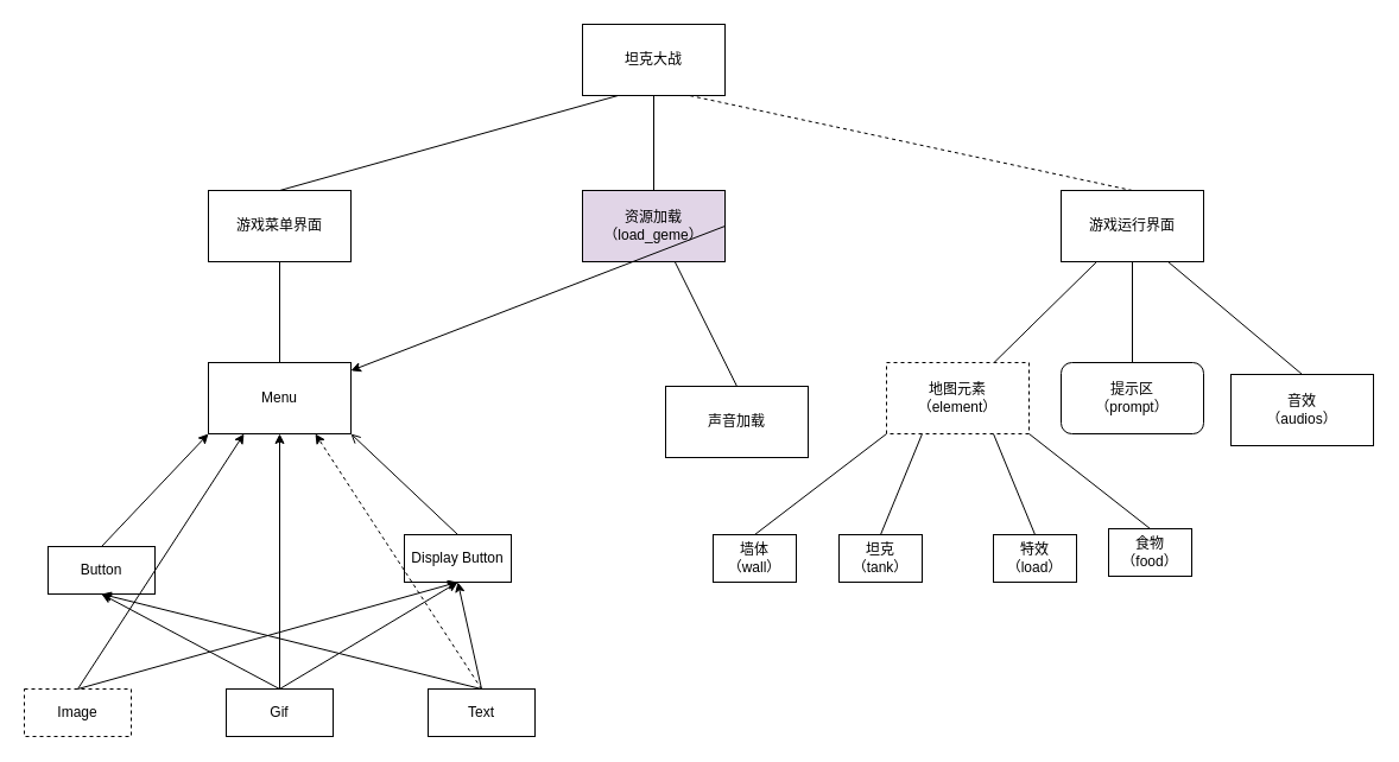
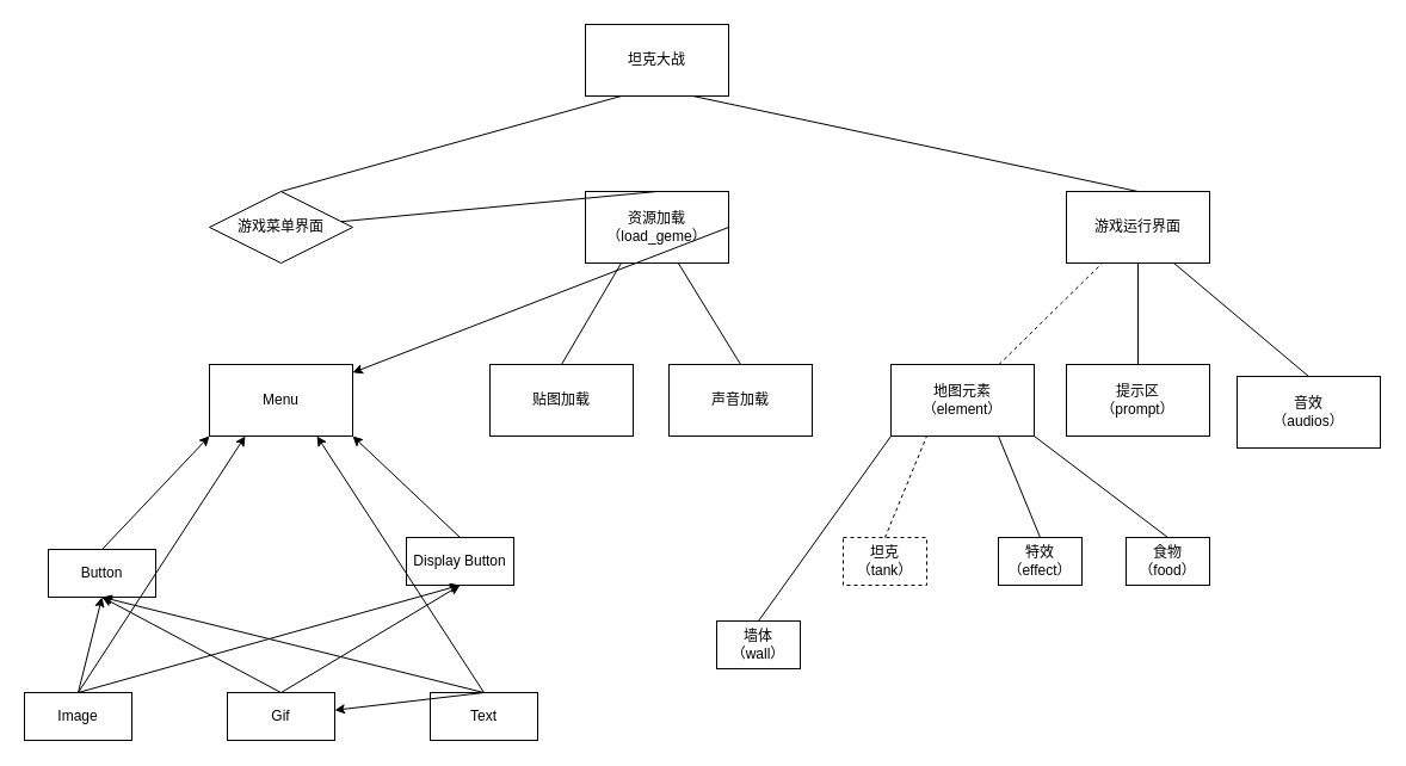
- <mxCell id="8" value="" style="endArrow=none;html=1;rounded=0;fillColor=#000000;entryX=0.75;entryY=1;entryDx=0;entryDy=0;exitX=0.5;exitY=0;exitDx=0;exitDy=0;dashed=1;" parent="1" source="4" target="2" edge="1"><mxGeometry width="50" height="50" relative="1" as="geometry"><mxPoint x="620" y="240" as="sourcePoint" /><mxPoint x="670" y="190" as="targetPoint" /></mxGeometry></mxCell>
+ <mxCell id="8" value="" style="endArrow=none;html=1;rounded=0;fillColor=#000000;entryX=0.75;entryY=1;entryDx=0;entryDy=0;exitX=0.5;exitY=0;exitDx=0;exitDy=0;" parent="1" source="4" target="2" edge="1"><mxGeometry width="50" height="50" relative="1" as="geometry"><mxPoint x="620" y="240" as="sourcePoint" /><mxPoint x="670" y="190" as="targetPoint" /></mxGeometry></mxCell>
- <mxCell id="29" value="" style="endArrow=none;html=1;rounded=0;entryX=0.5;entryY=1;entryDx=0;entryDy=0;exitX=0.5;exitY=0;exitDx=0;exitDy=0;" edge="1" parent="1" source="25" target="2"><mxGeometry width="50" height="50" relative="1" as="geometry"><mxPoint x="600" y="240" as="sourcePoint" /><mxPoint x="650" y="190" as="targetPoint" /></mxGeometry></mxCell>
+ <mxCell id="29" value="" style="endArrow=none;html=1;rounded=0;exitX=0.5;exitY=0;exitDx=0;exitDy=0;" edge="1" parent="1" source="25" target="3"><mxGeometry width="50" height="50" relative="1" as="geometry"><mxPoint x="600" y="240" as="sourcePoint" /><mxPoint x="650" y="190" as="targetPoint" /></mxGeometry></mxCell>
- <mxCell id="3" value="游戏菜单界面" style="rounded=0;whiteSpace=wrap;html=1;" parent="1" vertex="1"><mxGeometry x="175" y="160" width="120" height="60" as="geometry" /></mxCell>
+ <mxCell id="3" value="游戏菜单界面" style="rhombus;whiteSpace=wrap;html=1;" parent="1" vertex="1"><mxGeometry x="175" y="160" width="120" height="60" as="geometry" /></mxCell>
- <mxCell id="25" value="资源加载（load_geme）" style="rounded=0;whiteSpace=wrap;html=1;fillColor=#e1d5e7;" vertex="1" parent="1"><mxGeometry x="490" y="160" width="120" height="60" as="geometry" /></mxCell>
+ <mxCell id="25" value="资源加载（load_geme）" style="rounded=0;whiteSpace=wrap;html=1;" vertex="1" parent="1"><mxGeometry x="490" y="160" width="120" height="60" as="geometry" /></mxCell>
+ <mxCell id="44" value="" style="endArrow=none;html=1;rounded=0;entryX=0.25;entryY=1;entryDx=0;entryDy=0;exitX=0.5;exitY=0;exitDx=0;exitDy=0;" edge="1" parent="1" source="42" target="25"><mxGeometry width="50" height="50" relative="1" as="geometry"><mxPoint x="750" y="410" as="sourcePoint" /><mxPoint x="800" y="360" as="targetPoint" /></mxGeometry></mxCell>
- <mxCell id="28" value="" style="endArrow=none;html=1;rounded=0;entryX=0.25;entryY=1;entryDx=0;entryDy=0;" edge="1" parent="1" source="26" target="4"><mxGeometry width="50" height="50" relative="1" as="geometry"><mxPoint x="800" y="340" as="sourcePoint" /><mxPoint x="850" y="290" as="targetPoint" /></mxGeometry></mxCell>
+ <mxCell id="28" value="" style="endArrow=none;html=1;rounded=0;entryX=0.25;entryY=1;entryDx=0;entryDy=0;dashed=1;" edge="1" parent="1" source="26" target="4"><mxGeometry width="50" height="50" relative="1" as="geometry"><mxPoint x="800" y="340" as="sourcePoint" /><mxPoint x="850" y="290" as="targetPoint" /></mxGeometry></mxCell>
- <mxCell id="6" value="" style="endArrow=none;html=1;rounded=0;fillColor=#000000;entryX=0.5;entryY=1;entryDx=0;entryDy=0;" parent="1" source="5" target="3" edge="1"><mxGeometry width="50" height="50" relative="1" as="geometry"><mxPoint x="550" y="240" as="sourcePoint" /><mxPoint x="600" y="190" as="targetPoint" /></mxGeometry></mxCell>
+ <mxCell id="42" value="贴图加载" style="rounded=0;whiteSpace=wrap;html=1;" vertex="1" parent="1"><mxGeometry x="410" y="305" width="120" height="60" as="geometry" /></mxCell>
- <mxCell id="26" value="地图元素&lt;br&gt;（element）" style="rounded=0;whiteSpace=wrap;html=1;dashed=1;" vertex="1" parent="1"><mxGeometry x="746" y="305" width="120" height="60" as="geometry" /></mxCell>
+ <mxCell id="26" value="地图元素&lt;br&gt;（element）" style="rounded=0;whiteSpace=wrap;html=1;" vertex="1" parent="1"><mxGeometry x="746" y="305" width="120" height="60" as="geometry" /></mxCell>
- <mxCell id="27" value="提示区&lt;br&gt;（prompt）" style="whiteSpace=wrap;html=1;rounded=1;" vertex="1" parent="1"><mxGeometry x="893" y="305" width="120" height="60" as="geometry" /></mxCell>
+ <mxCell id="27" value="提示区&lt;br&gt;（prompt）" style="rounded=0;whiteSpace=wrap;html=1;" vertex="1" parent="1"><mxGeometry x="893" y="305" width="120" height="60" as="geometry" /></mxCell>
- <mxCell id="43" value="声音加载" style="rounded=0;whiteSpace=wrap;html=1;" vertex="1" parent="1"><mxGeometry x="560" y="325" width="120" height="60" as="geometry" /></mxCell>
+ <mxCell id="43" value="声音加载" style="rounded=0;whiteSpace=wrap;html=1;" vertex="1" parent="1"><mxGeometry x="560" y="305" width="120" height="60" as="geometry" /></mxCell>
- <mxCell id="22" value="" style="endArrow=open;html=1;rounded=0;entryX=1;entryY=1;entryDx=0;entryDy=0;exitX=0.5;exitY=0;exitDx=0;exitDy=0;" edge="1" parent="1" source="11" target="5"><mxGeometry width="50" height="50" relative="1" as="geometry"><mxPoint x="415" y="530" as="sourcePoint" /><mxPoint x="275" y="375" as="targetPoint" /></mxGeometry></mxCell>
+ <mxCell id="22" value="" style="endArrow=classic;html=1;rounded=0;entryX=1;entryY=1;entryDx=0;entryDy=0;exitX=0.5;exitY=0;exitDx=0;exitDy=0;" edge="1" parent="1" source="11" target="5"><mxGeometry width="50" height="50" relative="1" as="geometry"><mxPoint x="415" y="530" as="sourcePoint" /><mxPoint x="275" y="375" as="targetPoint" /></mxGeometry></mxCell>
- <mxCell id="39" value="" style="endArrow=none;html=1;rounded=0;entryX=0.25;entryY=1;entryDx=0;entryDy=0;exitX=0.5;exitY=0;exitDx=0;exitDy=0;" edge="1" parent="1" source="35" target="26"><mxGeometry width="50" height="50" relative="1" as="geometry"><mxPoint x="640" y="380" as="sourcePoint" /><mxPoint x="690" y="330" as="targetPoint" /></mxGeometry></mxCell>
+ <mxCell id="39" value="" style="endArrow=none;html=1;rounded=0;entryX=0.25;entryY=1;entryDx=0;entryDy=0;exitX=0.5;exitY=0;exitDx=0;exitDy=0;dashed=1;" edge="1" parent="1" source="35" target="26"><mxGeometry width="50" height="50" relative="1" as="geometry"><mxPoint x="640" y="380" as="sourcePoint" /><mxPoint x="690" y="330" as="targetPoint" /></mxGeometry></mxCell>
- <mxCell id="37" value="食物&lt;br&gt;（food）" style="rounded=0;whiteSpace=wrap;html=1;" vertex="1" parent="1"><mxGeometry x="933" y="445" width="70" height="40" as="geometry" /></mxCell>
+ <mxCell id="37" value="食物&lt;br&gt;（food）" style="rounded=0;whiteSpace=wrap;html=1;" vertex="1" parent="1"><mxGeometry x="943" y="450" width="70" height="40" as="geometry" /></mxCell>
- <mxCell id="34" value="墙体&lt;br&gt;（wall）" style="rounded=0;whiteSpace=wrap;html=1;" vertex="1" parent="1"><mxGeometry x="600" y="450" width="70" height="40" as="geometry" /></mxCell>
+ <mxCell id="34" value="墙体&lt;br&gt;（wall）" style="rounded=0;whiteSpace=wrap;html=1;" vertex="1" parent="1"><mxGeometry x="600" y="520" width="70" height="40" as="geometry" /></mxCell>
- <mxCell id="35" value="坦克&lt;br&gt;（tank）" style="rounded=0;whiteSpace=wrap;html=1;" vertex="1" parent="1"><mxGeometry x="706" y="450" width="70" height="40" as="geometry" /></mxCell>
+ <mxCell id="35" value="坦克&lt;br&gt;（tank）" style="rounded=0;whiteSpace=wrap;html=1;dashed=1;" vertex="1" parent="1"><mxGeometry x="706" y="450" width="70" height="40" as="geometry" /></mxCell>
- <mxCell id="36" value="特效&lt;br&gt;（load）" style="rounded=0;whiteSpace=wrap;html=1;" vertex="1" parent="1"><mxGeometry x="836" y="450" width="70" height="40" as="geometry" /></mxCell>
+ <mxCell id="36" value="特效&lt;br&gt;（effect）" style="rounded=0;whiteSpace=wrap;html=1;" vertex="1" parent="1"><mxGeometry x="836" y="450" width="70" height="40" as="geometry" /></mxCell>
- <mxCell id="21" value="" style="endArrow=classic;html=1;rounded=0;entryX=0.75;entryY=1;entryDx=0;entryDy=0;exitX=0.5;exitY=0;exitDx=0;exitDy=0;dashed=1;" edge="1" parent="1" source="10" target="5"><mxGeometry width="50" height="50" relative="1" as="geometry"><mxPoint x="580" y="340" as="sourcePoint" /><mxPoint x="630" y="290" as="targetPoint" /></mxGeometry></mxCell>
+ <mxCell id="21" value="" style="endArrow=classic;html=1;rounded=0;entryX=0.75;entryY=1;entryDx=0;entryDy=0;exitX=0.5;exitY=0;exitDx=0;exitDy=0;" edge="1" parent="1" source="10" target="5"><mxGeometry width="50" height="50" relative="1" as="geometry"><mxPoint x="580" y="340" as="sourcePoint" /><mxPoint x="630" y="290" as="targetPoint" /></mxGeometry></mxCell>
- <mxCell id="20" value="" style="endArrow=classic;html=1;rounded=0;entryX=0.5;entryY=1;entryDx=0;entryDy=0;exitX=0.5;exitY=0;exitDx=0;exitDy=0;" edge="1" parent="1" source="13" target="5"><mxGeometry width="50" height="50" relative="1" as="geometry"><mxPoint x="580" y="340" as="sourcePoint" /><mxPoint x="630" y="290" as="targetPoint" /></mxGeometry></mxCell>
- <mxCell id="19" value="" style="endArrow=classic;html=1;rounded=0;exitX=0.5;exitY=0;exitDx=0;exitDy=0;entryX=0.5;entryY=1;entryDx=0;entryDy=0;" edge="1" parent="1" source="10" target="11"><mxGeometry width="50" height="50" relative="1" as="geometry"><mxPoint x="450" y="510" as="sourcePoint" /><mxPoint x="400" y="530" as="targetPoint" /></mxGeometry></mxCell>
+ <mxCell id="19" value="" style="endArrow=classic;html=1;rounded=0;exitX=0.5;exitY=0;exitDx=0;exitDy=0;" edge="1" parent="1" source="10" target="13"><mxGeometry width="50" height="50" relative="1" as="geometry"><mxPoint x="450" y="510" as="sourcePoint" /><mxPoint x="400" y="530" as="targetPoint" /></mxGeometry></mxCell>
+ <mxCell id="14" value="" style="endArrow=classic;html=1;rounded=0;entryX=0.5;entryY=1;entryDx=0;entryDy=0;exitX=0.5;exitY=0;exitDx=0;exitDy=0;" edge="1" parent="1" source="9" target="12"><mxGeometry width="50" height="50" relative="1" as="geometry"><mxPoint x="450" y="510" as="sourcePoint" /><mxPoint x="500" y="460" as="targetPoint" /></mxGeometry></mxCell>
- <mxCell id="9" value="Image" style="rounded=0;whiteSpace=wrap;html=1;dashed=1;" parent="1" vertex="1"><mxGeometry x="20" y="580" width="90" height="40" as="geometry" /></mxCell>
+ <mxCell id="9" value="Image" style="rounded=0;whiteSpace=wrap;html=1;" parent="1" vertex="1"><mxGeometry x="20" y="580" width="90" height="40" as="geometry" /></mxCell>
